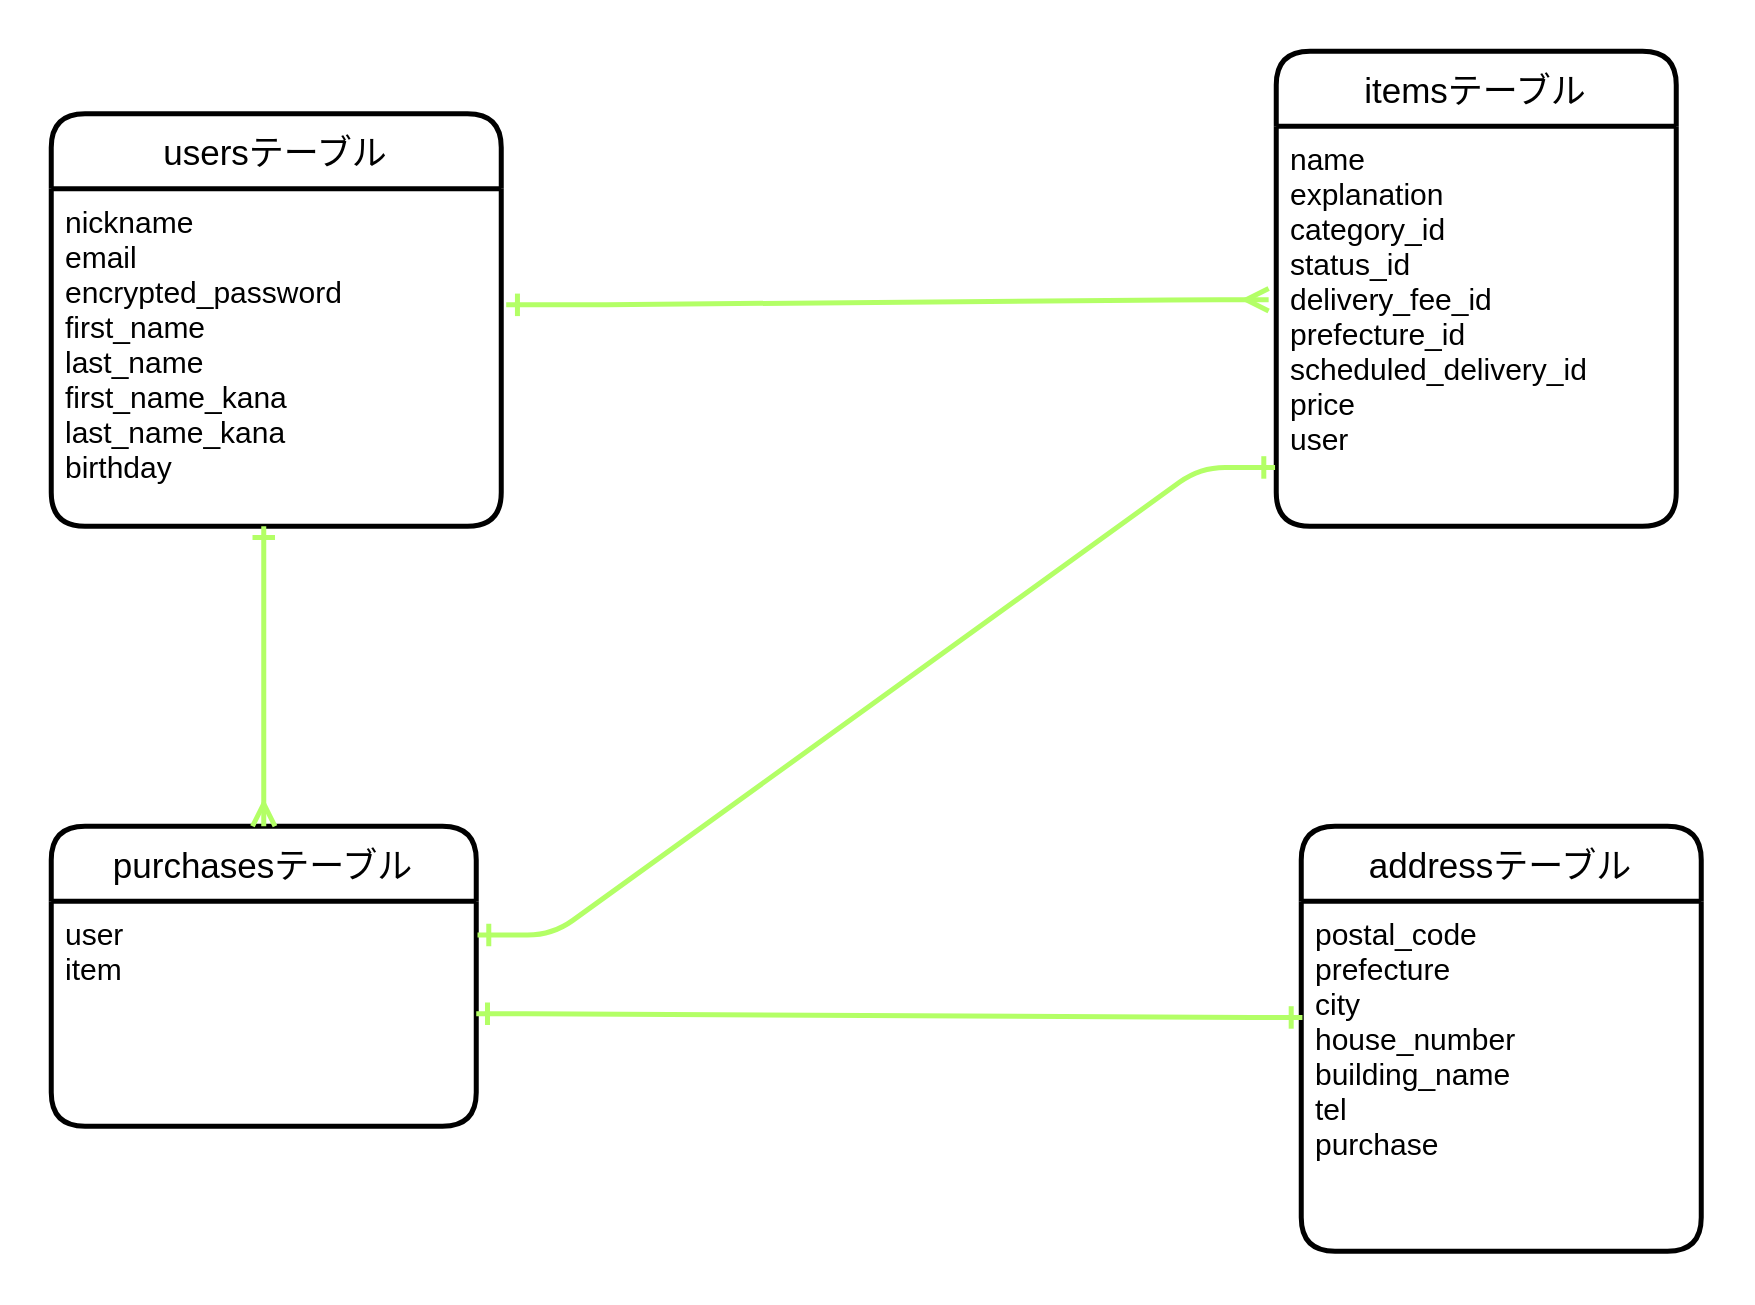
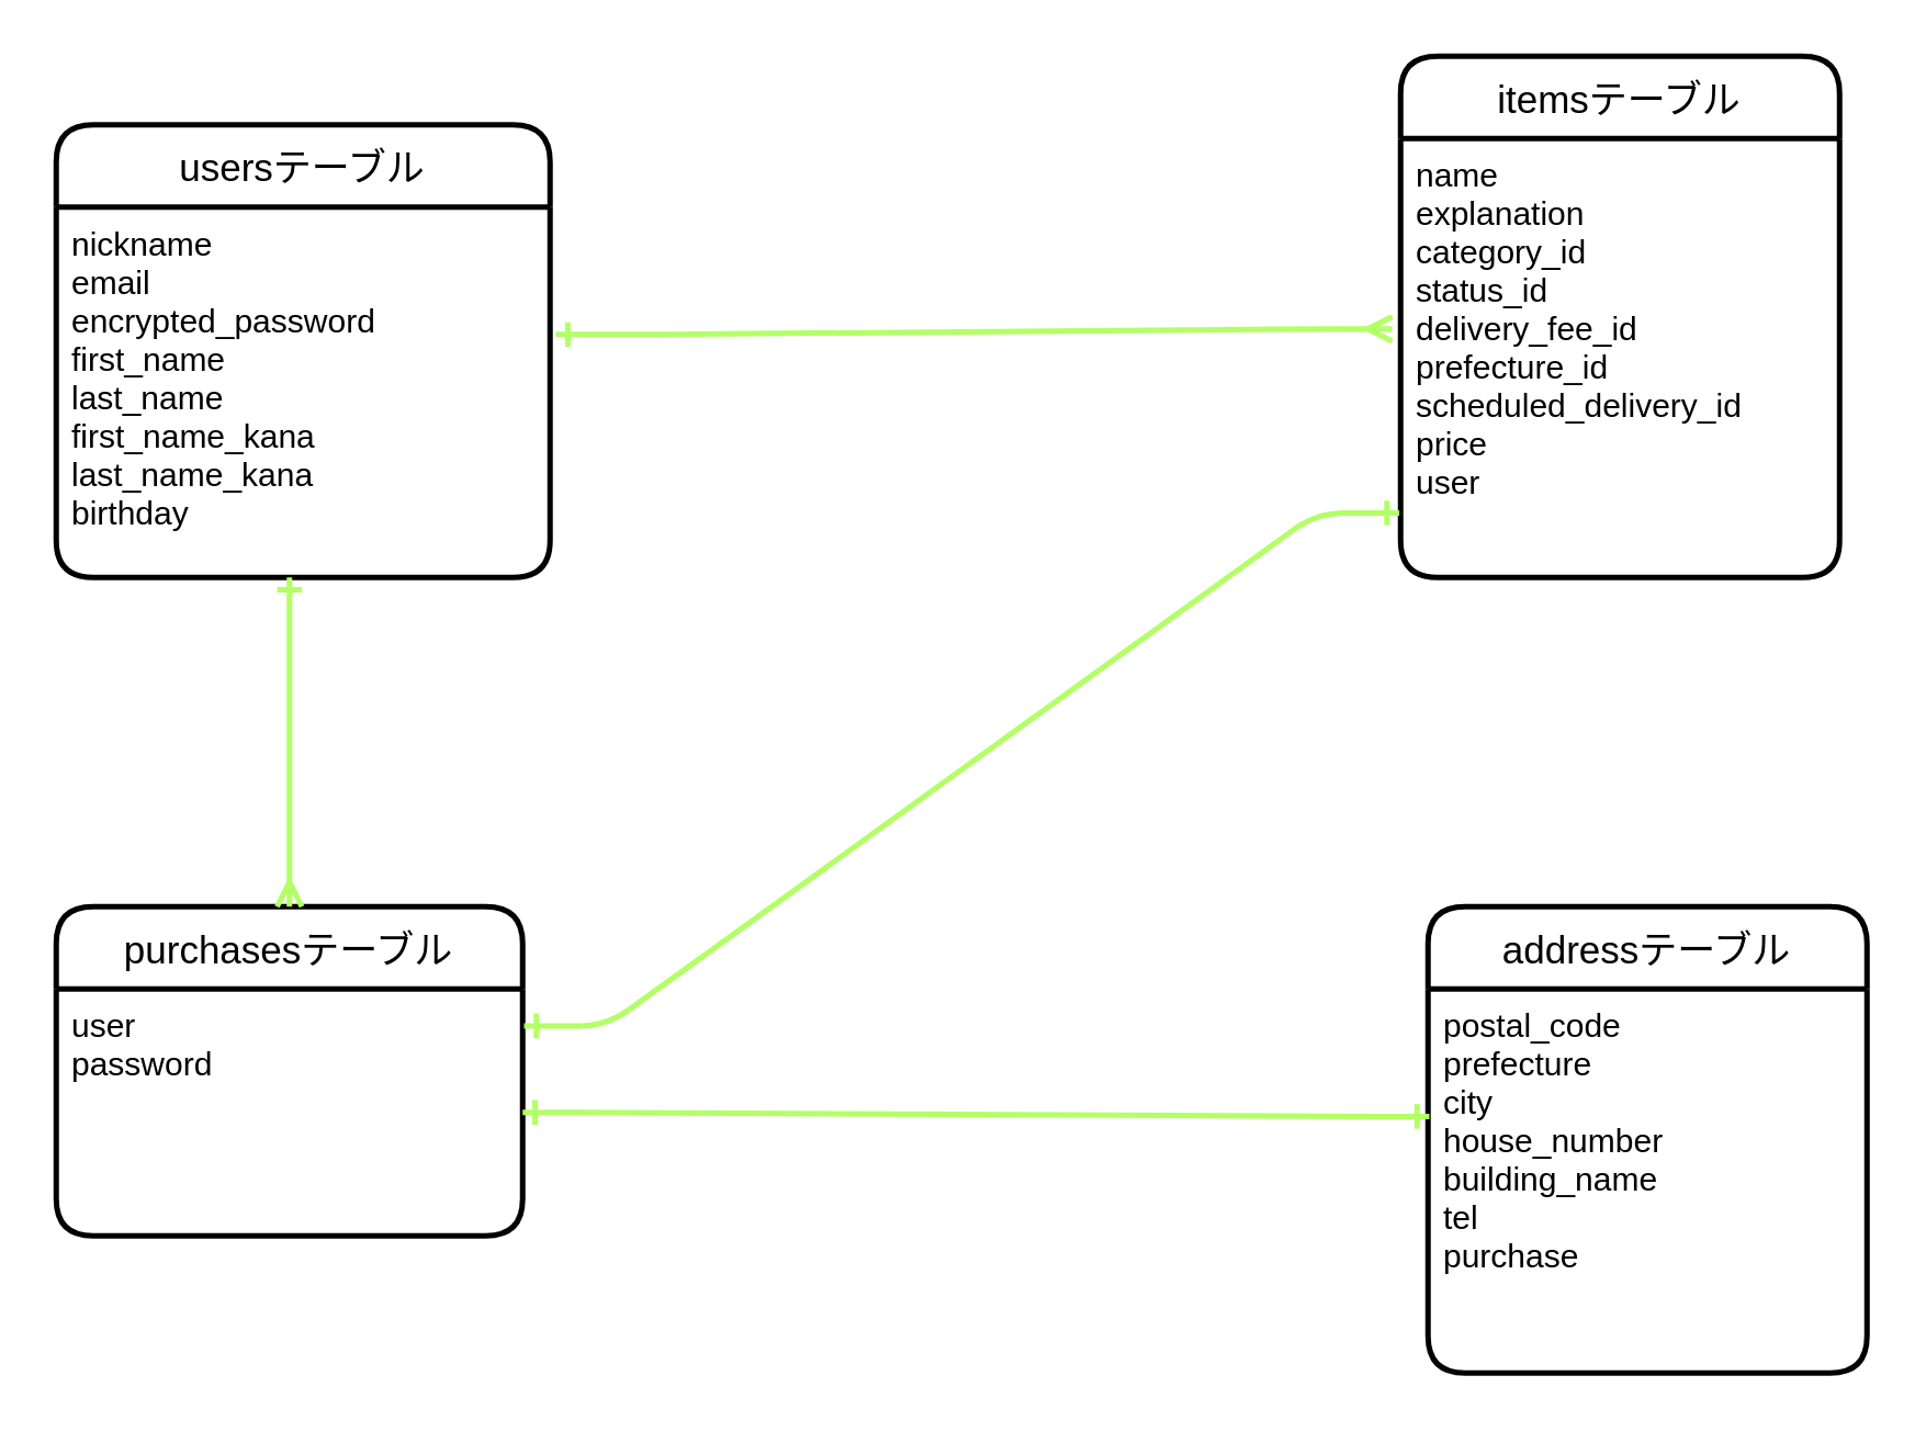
- <mxCell id="6" value="user&#10;item" style="align=left;strokeColor=none;fillColor=none;spacingLeft=4;fontSize=12;verticalAlign=top;resizable=0;rotatable=0;part=1;" vertex="1" parent="5"><mxGeometry y="30" width="170" height="90" as="geometry" /></mxCell>
+ <mxCell id="6" value="user&#10;password" style="align=left;strokeColor=none;fillColor=none;spacingLeft=4;fontSize=12;verticalAlign=top;resizable=0;rotatable=0;part=1;" vertex="1" parent="5"><mxGeometry y="30" width="170" height="90" as="geometry" /></mxCell>
